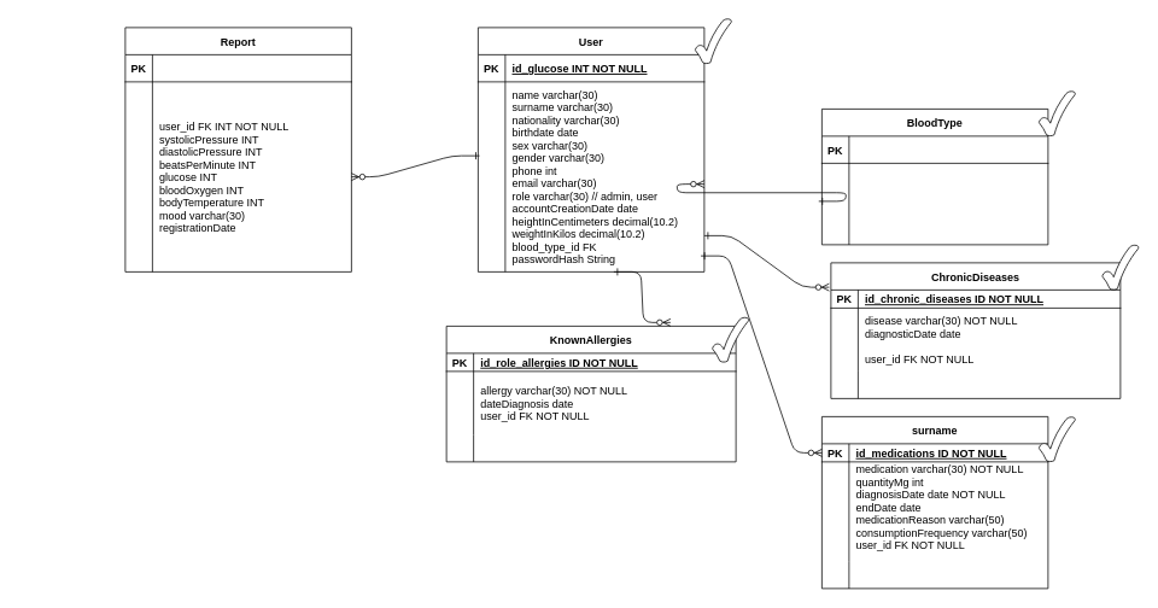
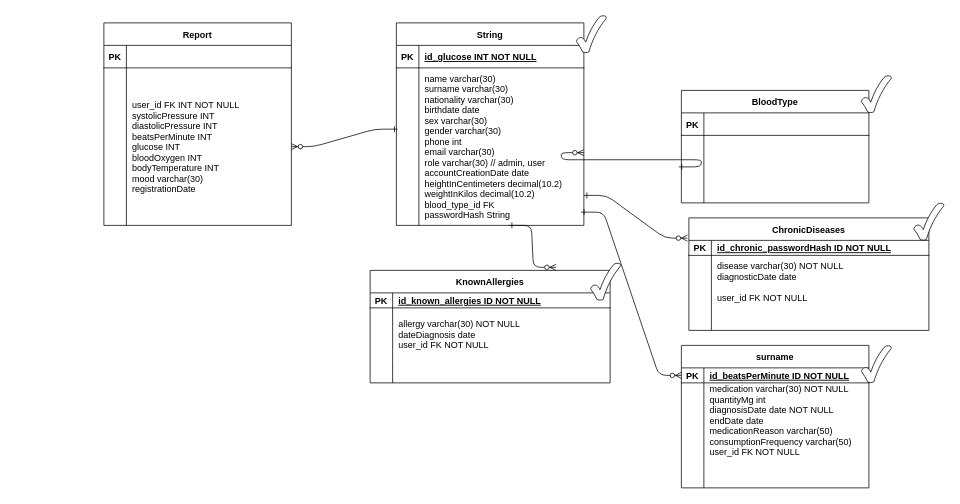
- <mxCell id="2" value="User" style="shape=table;startSize=30;container=1;collapsible=1;childLayout=tableLayout;fixedRows=1;rowLines=0;fontStyle=1;align=center;resizeLast=1;" parent="1" vertex="1"><mxGeometry x="528" y="30" width="250" height="270" as="geometry" /></mxCell>
+ <mxCell id="2" value="String" style="shape=table;startSize=30;container=1;collapsible=1;childLayout=tableLayout;fixedRows=1;rowLines=0;fontStyle=1;align=center;resizeLast=1;" parent="1" vertex="1"><mxGeometry x="528" y="30" width="250" height="270" as="geometry" /></mxCell>
- <mxCell id="20" value="id_chronic_diseases ID NOT NULL" style="shape=partialRectangle;overflow=hidden;connectable=0;fillColor=none;top=0;left=0;bottom=0;right=0;align=left;spacingLeft=6;fontStyle=5;" parent="18" vertex="1"><mxGeometry x="30" width="290" height="20" as="geometry"><mxRectangle width="290" height="20" as="alternateBounds" /></mxGeometry></mxCell>
+ <mxCell id="20" value="id_chronic_passwordHash ID NOT NULL" style="shape=partialRectangle;overflow=hidden;connectable=0;fillColor=none;top=0;left=0;bottom=0;right=0;align=left;spacingLeft=6;fontStyle=5;" parent="18" vertex="1"><mxGeometry x="30" width="290" height="20" as="geometry"><mxRectangle width="290" height="20" as="alternateBounds" /></mxGeometry></mxCell>
- <mxCell id="42" value="id_role_allergies ID NOT NULL" style="shape=partialRectangle;overflow=hidden;connectable=0;fillColor=none;top=0;left=0;bottom=0;right=0;align=left;spacingLeft=6;fontStyle=5;" parent="40" vertex="1"><mxGeometry x="30" width="290" height="20" as="geometry"><mxRectangle width="290" height="20" as="alternateBounds" /></mxGeometry></mxCell>
+ <mxCell id="42" value="id_known_allergies ID NOT NULL" style="shape=partialRectangle;overflow=hidden;connectable=0;fillColor=none;top=0;left=0;bottom=0;right=0;align=left;spacingLeft=6;fontStyle=5;" parent="40" vertex="1"><mxGeometry x="30" width="290" height="20" as="geometry"><mxRectangle width="290" height="20" as="alternateBounds" /></mxGeometry></mxCell>
- <mxCell id="32" value="id_medications ID NOT NULL" style="shape=partialRectangle;overflow=hidden;connectable=0;fillColor=none;top=0;left=0;bottom=0;right=0;align=left;spacingLeft=6;fontStyle=5;" parent="30" vertex="1"><mxGeometry x="30" width="220" height="20" as="geometry"><mxRectangle width="220" height="20" as="alternateBounds" /></mxGeometry></mxCell>
+ <mxCell id="32" value="id_beatsPerMinute ID NOT NULL" style="shape=partialRectangle;overflow=hidden;connectable=0;fillColor=none;top=0;left=0;bottom=0;right=0;align=left;spacingLeft=6;fontStyle=5;" parent="30" vertex="1"><mxGeometry x="30" width="220" height="20" as="geometry"><mxRectangle width="220" height="20" as="alternateBounds" /></mxGeometry></mxCell>
